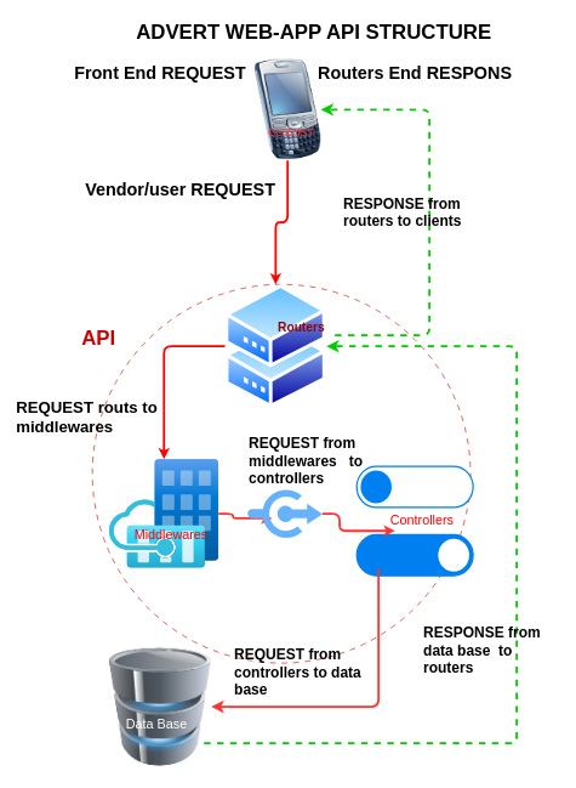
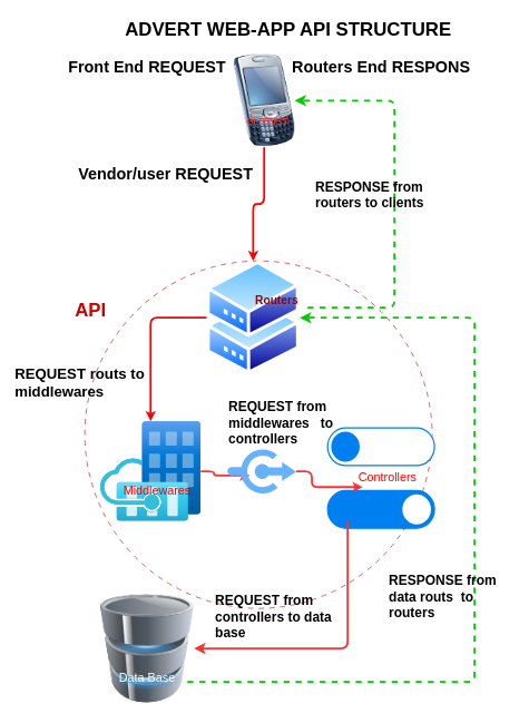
- <mxCell id="23" value="&lt;h1 style=&quot;margin-top: 0px;&quot;&gt;&lt;span style=&quot;background-color: transparent; color: light-dark(rgb(0, 0, 0), rgb(255, 255, 255));&quot;&gt;RESPONSE from data base&amp;nbsp; to routers&lt;/span&gt;&lt;/h1&gt;" style="text;html=1;whiteSpace=wrap;overflow=hidden;rounded=0;fontSize=10;" vertex="1" parent="1"><mxGeometry x="580" y="850" width="190" height="80" as="geometry" /></mxCell>
+ <mxCell id="23" value="&lt;h1 style=&quot;margin-top: 0px;&quot;&gt;&lt;span style=&quot;background-color: transparent; color: light-dark(rgb(0, 0, 0), rgb(255, 255, 255));&quot;&gt;RESPONSE from data routs&amp;nbsp; to routers&lt;/span&gt;&lt;/h1&gt;" style="text;html=1;whiteSpace=wrap;overflow=hidden;rounded=0;fontSize=10;" vertex="1" parent="1"><mxGeometry x="580" y="850" width="190" height="80" as="geometry" /></mxCell>
- <mxCell id="29" value="Data Base" style="text;html=1;align=center;verticalAlign=middle;whiteSpace=wrap;rounded=0;fontColor=#FFFFFF;fontSize=18;" vertex="1" parent="1"><mxGeometry x="170" y="980" width="90" height="30" as="geometry" /></mxCell>
+ <mxCell id="29" value="Data Base" style="text;html=1;align=center;verticalAlign=middle;whiteSpace=wrap;rounded=0;fontColor=#FFFFFF;fontSize=18;" vertex="1" parent="1"><mxGeometry x="175" y="1000" width="90" height="30" as="geometry" /></mxCell>
